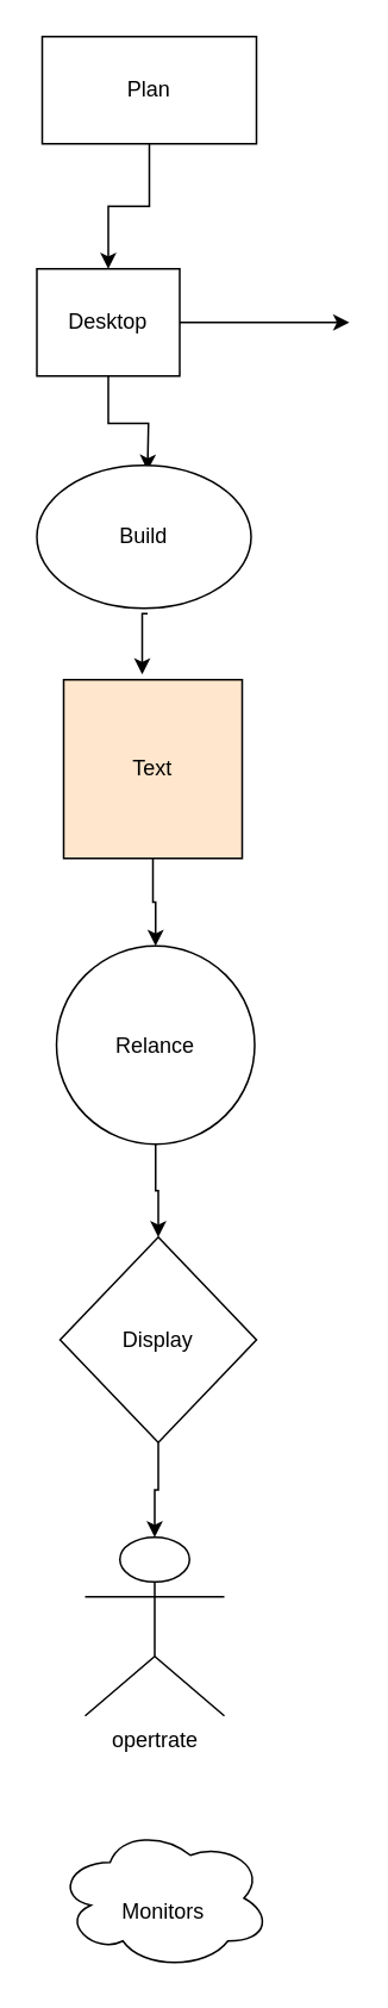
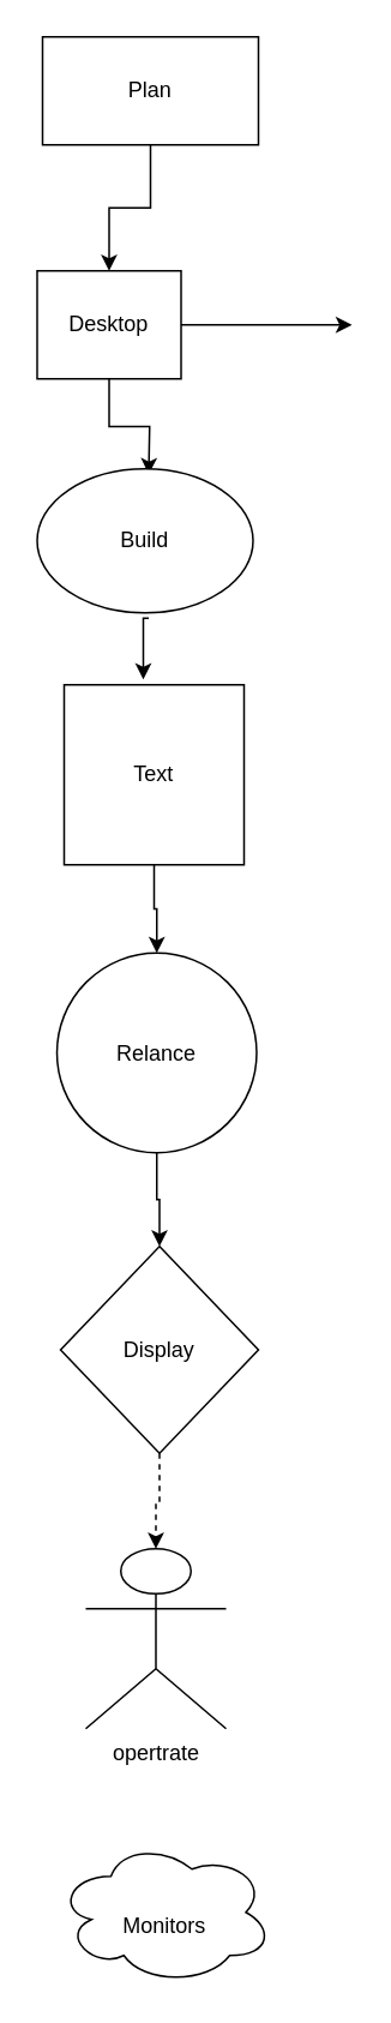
- <mxCell id="6" value="Text" style="whiteSpace=wrap;html=1;aspect=fixed;fillColor=#ffe6cc;" vertex="1" parent="1"><mxGeometry x="35" y="380" width="100" height="100" as="geometry" /></mxCell>
+ <mxCell id="6" value="Text" style="whiteSpace=wrap;html=1;aspect=fixed;" vertex="1" parent="1"><mxGeometry x="35" y="380" width="100" height="100" as="geometry" /></mxCell>
- <mxCell id="9" style="edgeStyle=orthogonalEdgeStyle;rounded=0;orthogonalLoop=1;jettySize=auto;html=1;" edge="1" parent="1" source="10" target="11"><mxGeometry relative="1" as="geometry" /></mxCell>
+ <mxCell id="9" style="edgeStyle=orthogonalEdgeStyle;rounded=0;orthogonalLoop=1;jettySize=auto;html=1;dashed=1;" edge="1" parent="1" source="10" target="11"><mxGeometry relative="1" as="geometry" /></mxCell>
